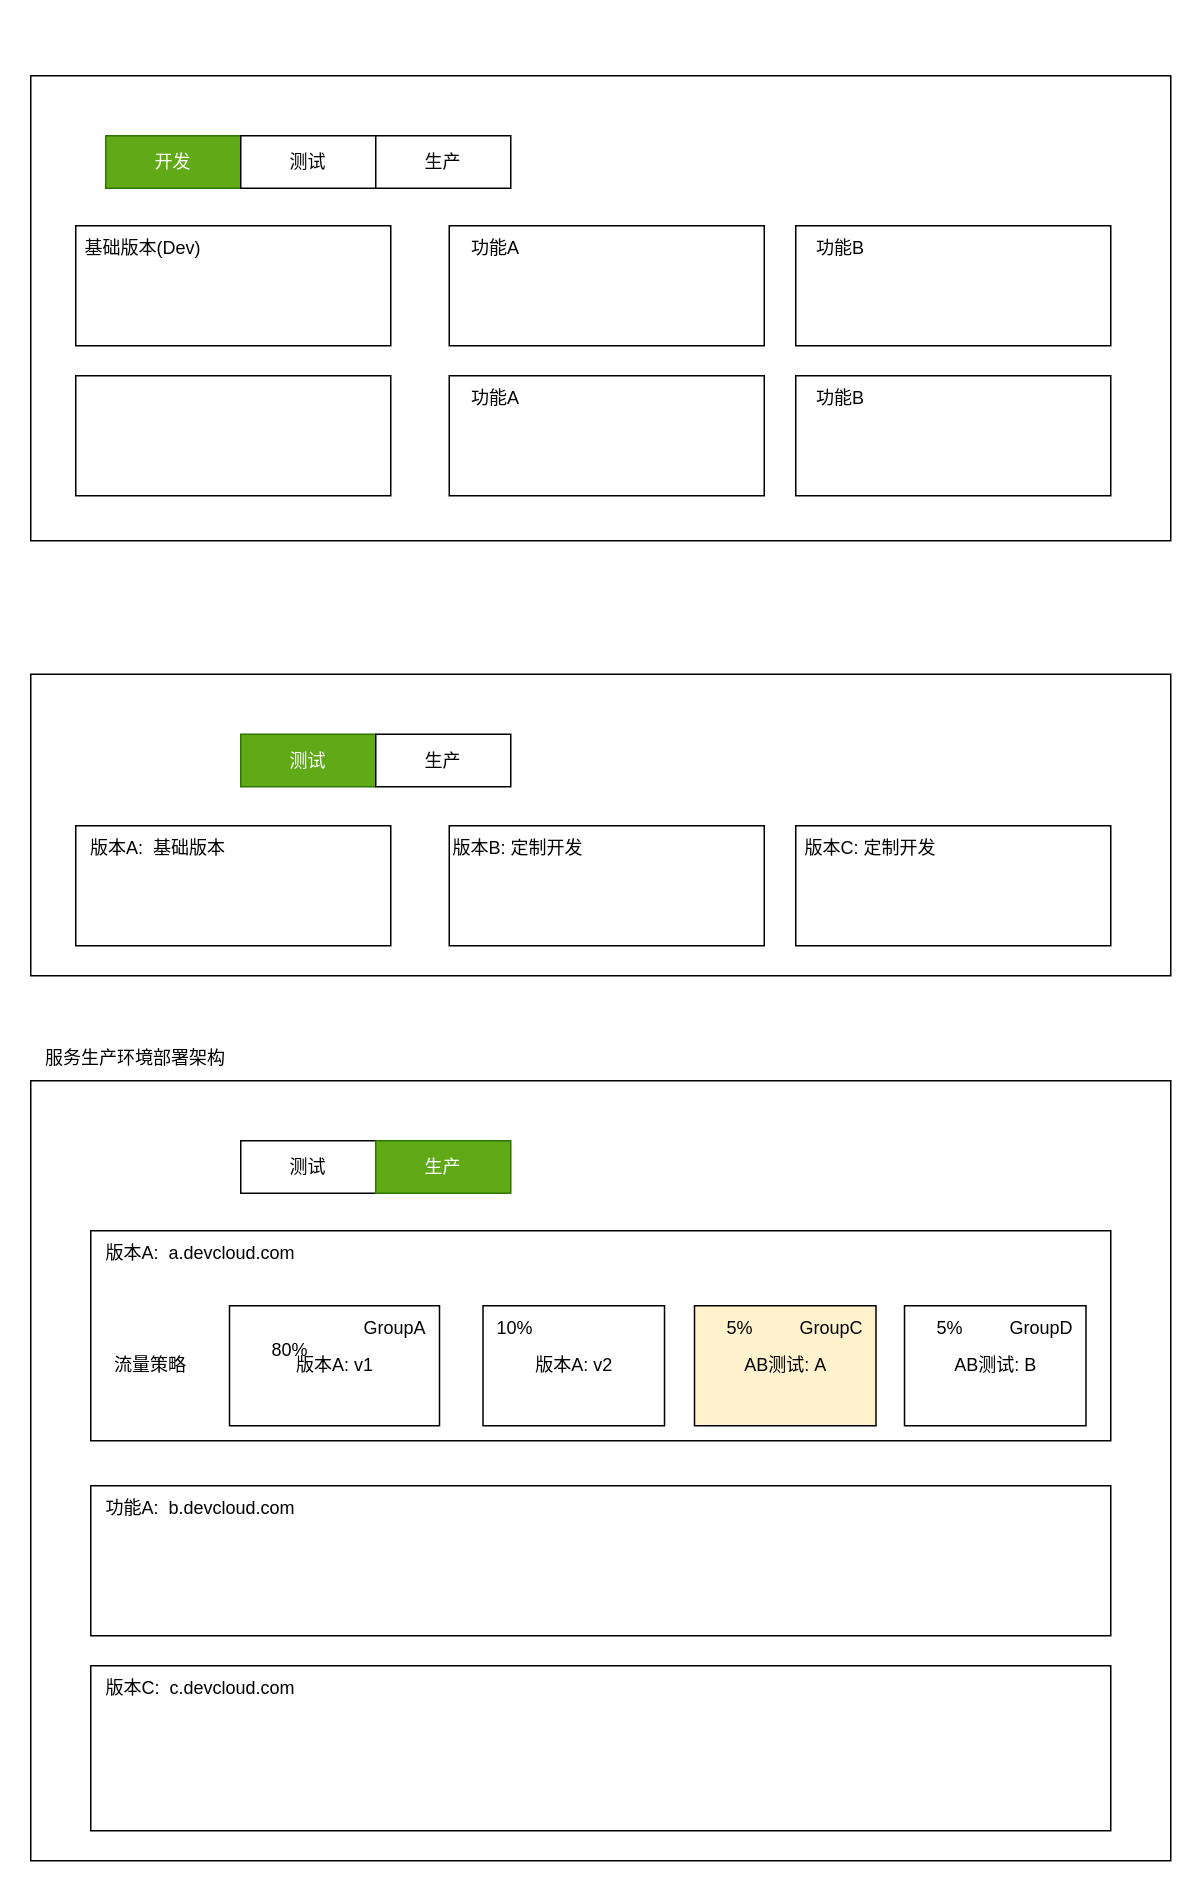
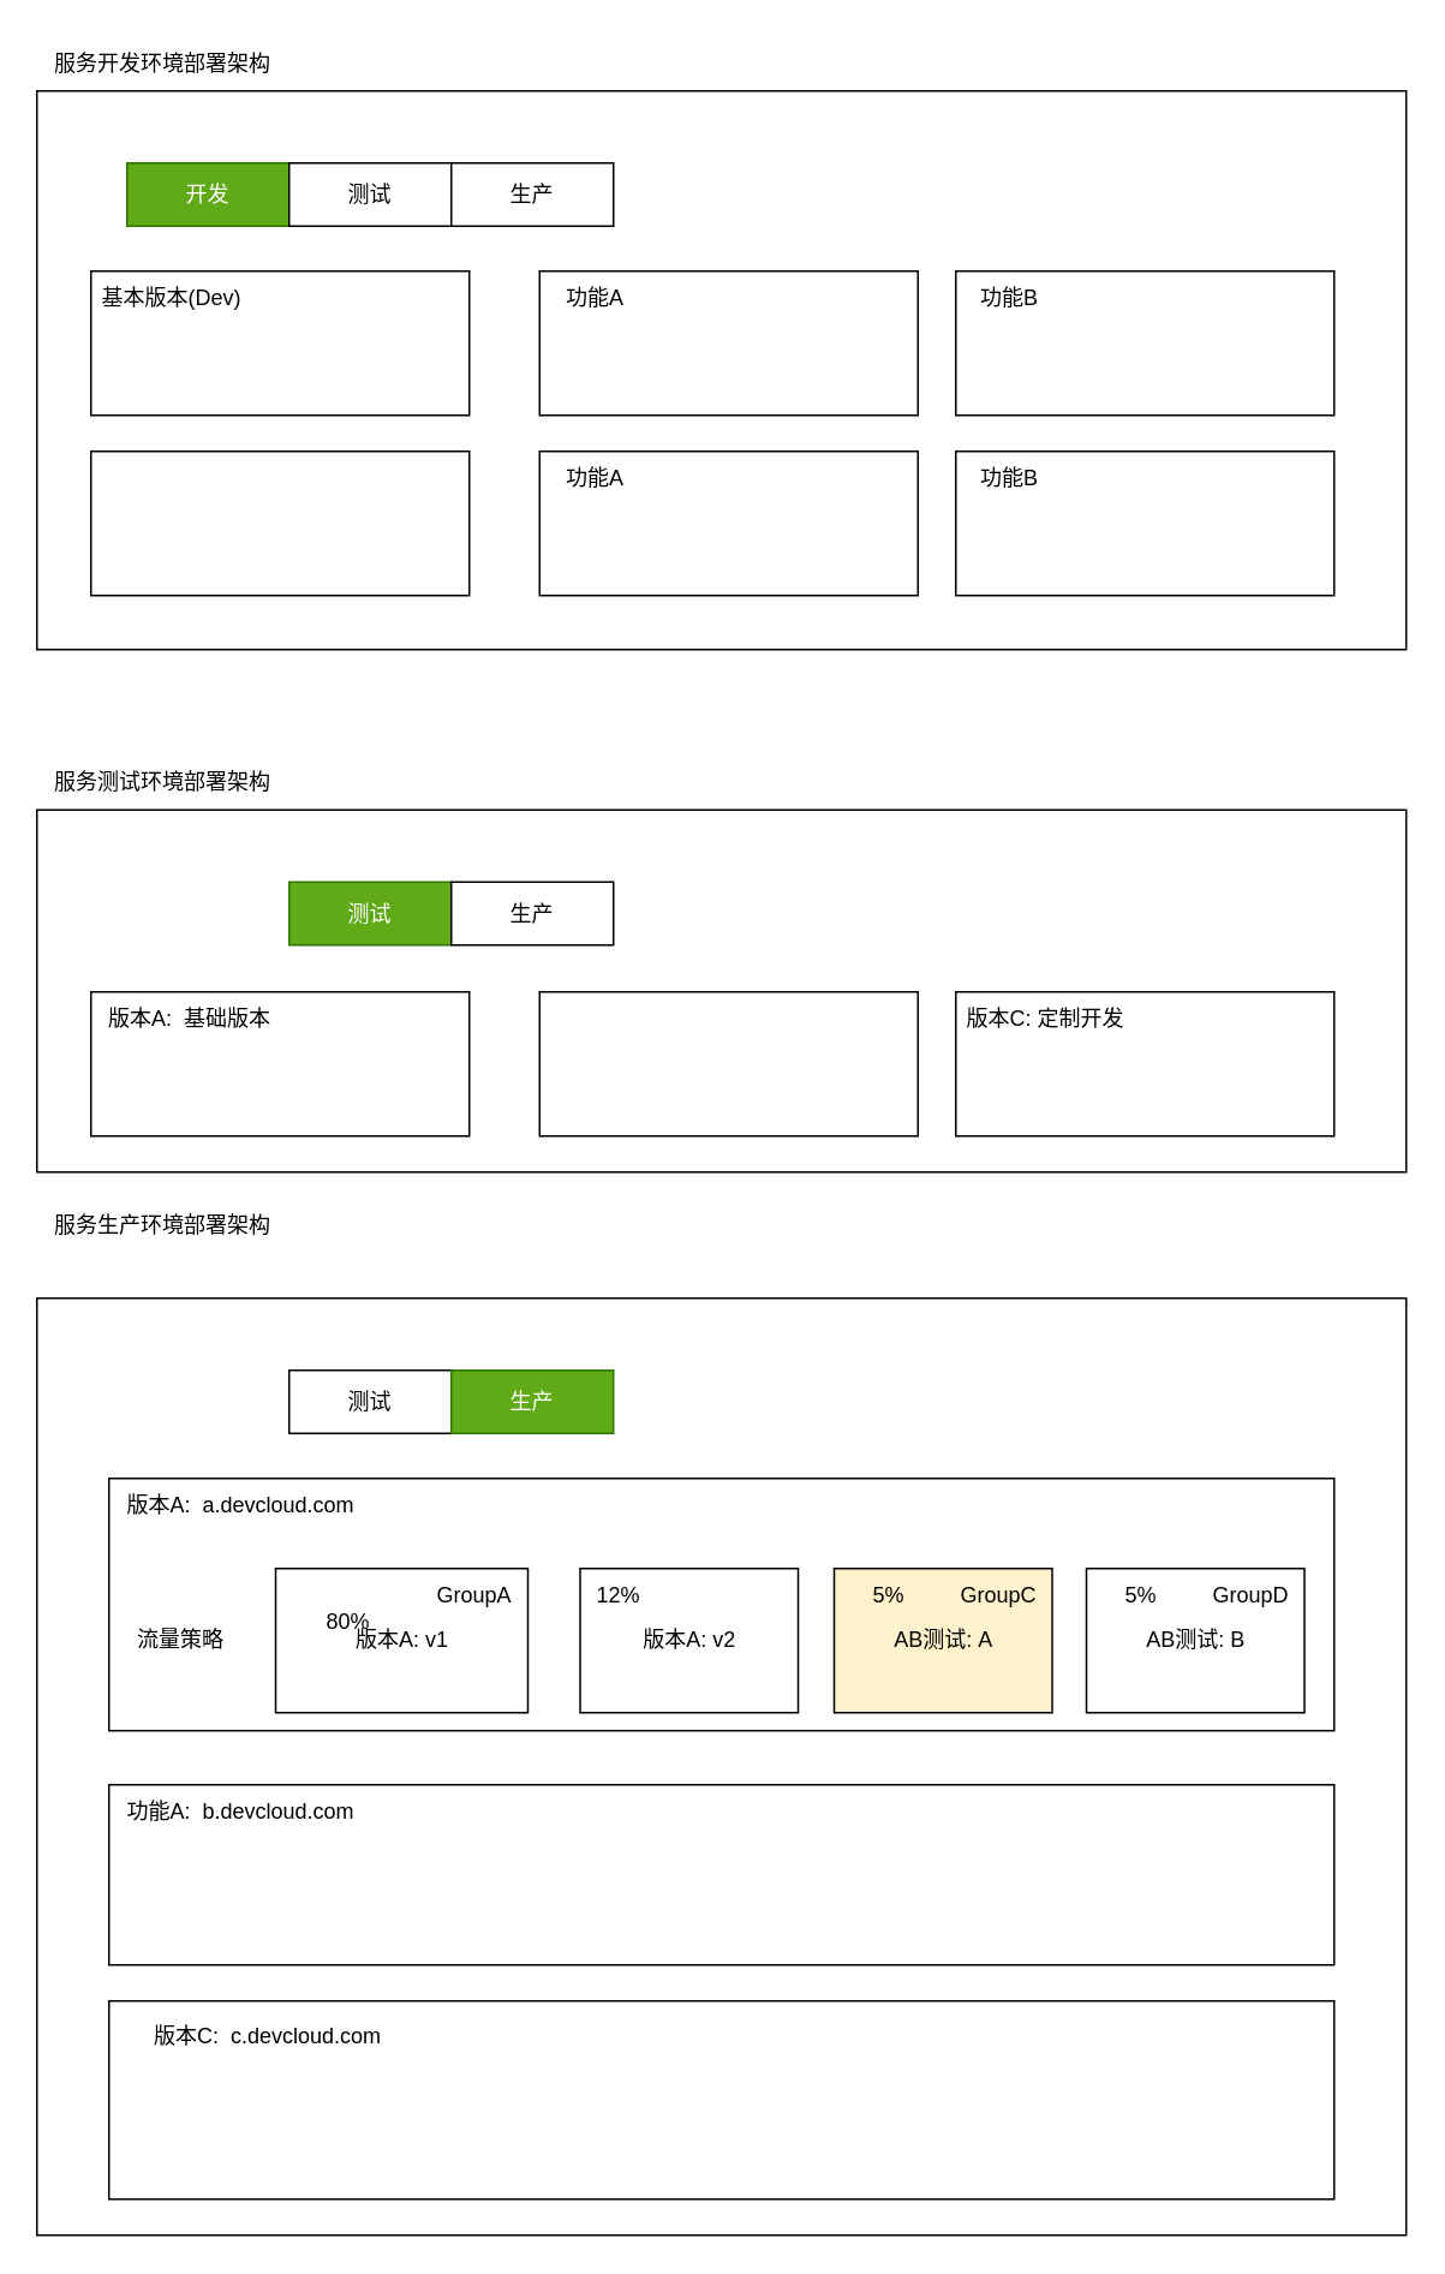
+ <mxCell id="7" value="服务开发环境部署架构" style="text;html=1;strokeColor=none;fillColor=none;align=center;verticalAlign=middle;whiteSpace=wrap;rounded=0;" vertex="1" parent="1"><mxGeometry x="20" y="20" width="140" height="30" as="geometry" /></mxCell>
- <mxCell id="4" value="基础版本(Dev)" style="text;html=1;strokeColor=none;fillColor=none;align=center;verticalAlign=middle;whiteSpace=wrap;rounded=0;" vertex="1" parent="1"><mxGeometry x="50" y="150" width="90" height="30" as="geometry" /></mxCell>
+ <mxCell id="4" value="基本版本(Dev)" style="text;html=1;strokeColor=none;fillColor=none;align=center;verticalAlign=middle;whiteSpace=wrap;rounded=0;" vertex="1" parent="1"><mxGeometry x="50" y="150" width="90" height="30" as="geometry" /></mxCell>
+ <mxCell id="23" value="服务测试环境部署架构" style="text;html=1;strokeColor=none;fillColor=none;align=center;verticalAlign=middle;whiteSpace=wrap;rounded=0;" vertex="1" parent="1"><mxGeometry x="20" y="419" width="140" height="30" as="geometry" /></mxCell>
- <mxCell id="17" value="版本B: 定制开发" style="text;html=1;strokeColor=none;fillColor=none;align=center;verticalAlign=middle;whiteSpace=wrap;rounded=0;" vertex="1" parent="1"><mxGeometry x="300" y="550" width="90" height="30" as="geometry" /></mxCell>
- <mxCell id="32" value="服务生产环境部署架构" style="text;html=1;strokeColor=none;fillColor=none;align=center;verticalAlign=middle;whiteSpace=wrap;rounded=0;" vertex="1" parent="1"><mxGeometry x="20" y="690" width="140" height="30" as="geometry" /></mxCell>
+ <mxCell id="32" value="服务生产环境部署架构" style="text;html=1;strokeColor=none;fillColor=none;align=center;verticalAlign=middle;whiteSpace=wrap;rounded=0;" vertex="1" parent="1"><mxGeometry x="20" y="665" width="140" height="30" as="geometry" /></mxCell>
- <mxCell id="44" value="10%" style="text;html=1;strokeColor=none;fillColor=none;align=center;verticalAlign=middle;whiteSpace=wrap;rounded=0;" vertex="1" parent="1"><mxGeometry x="312.5" y="870" width="60" height="30" as="geometry" /></mxCell>
+ <mxCell id="44" value="12%" style="text;html=1;strokeColor=none;fillColor=none;align=center;verticalAlign=middle;whiteSpace=wrap;rounded=0;" vertex="1" parent="1"><mxGeometry x="312.5" y="870" width="60" height="30" as="geometry" /></mxCell>
- <mxCell id="51" value="版本C:&amp;nbsp; c.devcloud.com&amp;nbsp;" style="text;html=1;strokeColor=none;fillColor=none;align=center;verticalAlign=middle;whiteSpace=wrap;rounded=0;" vertex="1" parent="1"><mxGeometry x="60" y="1110" width="150" height="30" as="geometry" /></mxCell>
+ <mxCell id="51" value="版本C:&amp;nbsp; c.devcloud.com&amp;nbsp;" style="text;html=1;strokeColor=none;fillColor=none;align=center;verticalAlign=middle;whiteSpace=wrap;rounded=0;" vertex="1" parent="1"><mxGeometry x="75" y="1115" width="150" height="30" as="geometry" /></mxCell>
